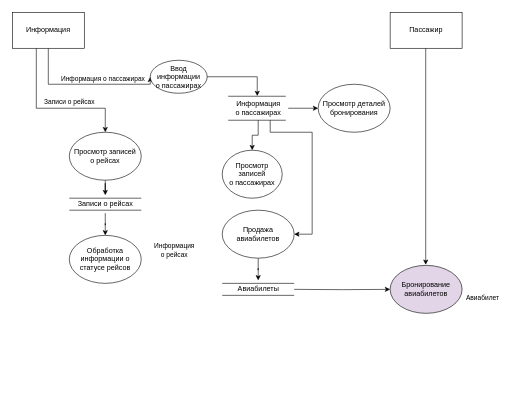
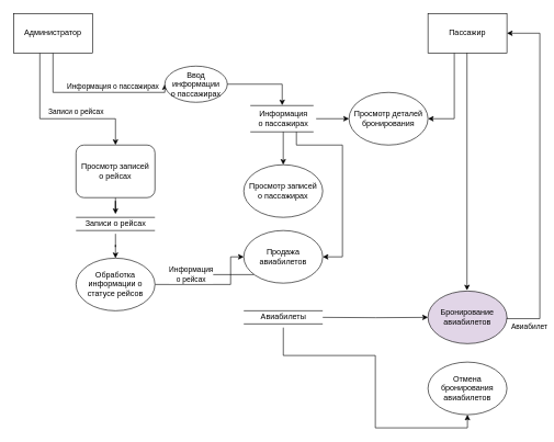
- <mxCell id="5" value="Информация" style="rounded=0;whiteSpace=wrap;html=1;" parent="1" vertex="1"><mxGeometry x="20" y="20" width="120" height="60" as="geometry" /></mxCell>
+ <mxCell id="5" value="Администратор" style="rounded=0;whiteSpace=wrap;html=1;" parent="1" vertex="1"><mxGeometry x="20" y="20" width="120" height="60" as="geometry" /></mxCell>
+ <mxCell id="6" style="edgeStyle=orthogonalEdgeStyle;rounded=0;orthogonalLoop=1;jettySize=auto;html=1;entryX=1;entryY=0.5;entryDx=0;entryDy=0;" parent="1" source="8" target="13" edge="1"><mxGeometry relative="1" as="geometry"><Array as="points"><mxPoint x="690" y="180" /></Array></mxGeometry></mxCell>
- <mxCell id="18" value="Просмотр записей&lt;br&gt;о рейсах" style="ellipse;whiteSpace=wrap;html=1;" parent="1" vertex="1"><mxGeometry x="115" y="220" width="120" height="80" as="geometry" /></mxCell>
+ <mxCell id="18" value="Просмотр записей&lt;br&gt;о рейсах" style="whiteSpace=wrap;html=1;rounded=1;" parent="1" vertex="1"><mxGeometry x="115" y="220" width="120" height="80" as="geometry" /></mxCell>
- <mxCell id="19" value="Просмотр записей&lt;br&gt;о пассажирах" style="ellipse;whiteSpace=wrap;html=1;" parent="1" vertex="1"><mxGeometry x="370" y="250" width="100" height="80" as="geometry" /></mxCell>
+ <mxCell id="19" value="Просмотр записей&lt;br&gt;о пассажирах" style="ellipse;whiteSpace=wrap;html=1;" parent="1" vertex="1"><mxGeometry x="370" y="250" width="120" height="80" as="geometry" /></mxCell>
+ <mxCell id="15" style="edgeStyle=orthogonalEdgeStyle;rounded=0;orthogonalLoop=1;jettySize=auto;html=1;entryX=0;entryY=0.5;entryDx=0;entryDy=0;" parent="1" source="16" target="10" edge="1"><mxGeometry relative="1" as="geometry"><Array as="points"><mxPoint x="350" y="432" /><mxPoint x="350" y="390" /></Array></mxGeometry></mxCell>
- <mxCell id="9" style="edgeStyle=orthogonalEdgeStyle;rounded=0;orthogonalLoop=1;jettySize=auto;html=1;" parent="1" source="10" target="23" edge="1"><mxGeometry relative="1" as="geometry" /></mxCell>
+ <mxCell id="9" style="edgeStyle=orthogonalEdgeStyle;rounded=0;orthogonalLoop=1;jettySize=auto;html=1;" parent="1" source="10" target="41" edge="1"><mxGeometry relative="1" as="geometry" /></mxCell>
+ <mxCell id="11" style="edgeStyle=orthogonalEdgeStyle;rounded=0;orthogonalLoop=1;jettySize=auto;html=1;exitX=1;exitY=0.5;exitDx=0;exitDy=0;entryX=1;entryY=0.5;entryDx=0;entryDy=0;" parent="1" source="12" target="8" edge="1"><mxGeometry relative="1" as="geometry"><mxPoint x="780" y="50" as="targetPoint" /><mxPoint x="777" y="484" as="sourcePoint" /><Array as="points"><mxPoint x="770" y="484" /><mxPoint x="820" y="484" /><mxPoint x="820" y="50" /></Array></mxGeometry></mxCell>
+ <mxCell id="38" style="edgeStyle=orthogonalEdgeStyle;rounded=0;orthogonalLoop=1;jettySize=auto;html=1;entryX=0.5;entryY=1;entryDx=0;entryDy=0;exitX=0.501;exitY=1.018;exitDx=0;exitDy=0;exitPerimeter=0;" parent="1" source="23" target="14" edge="1"><mxGeometry relative="1" as="geometry"><mxPoint x="432.12" y="532.5" as="sourcePoint" /><mxPoint x="649.51" y="655.85" as="targetPoint" /><Array as="points"><mxPoint x="430" y="540" /><mxPoint x="570" y="540" /><mxPoint x="570" y="650" /><mxPoint x="710" y="650" /></Array></mxGeometry></mxCell>
+ <mxCell id="14" value="Отмена бронирования авиабилетов" style="ellipse;whiteSpace=wrap;html=1;" parent="1" vertex="1"><mxGeometry x="650" y="550" width="120" height="80" as="geometry" /></mxCell>
